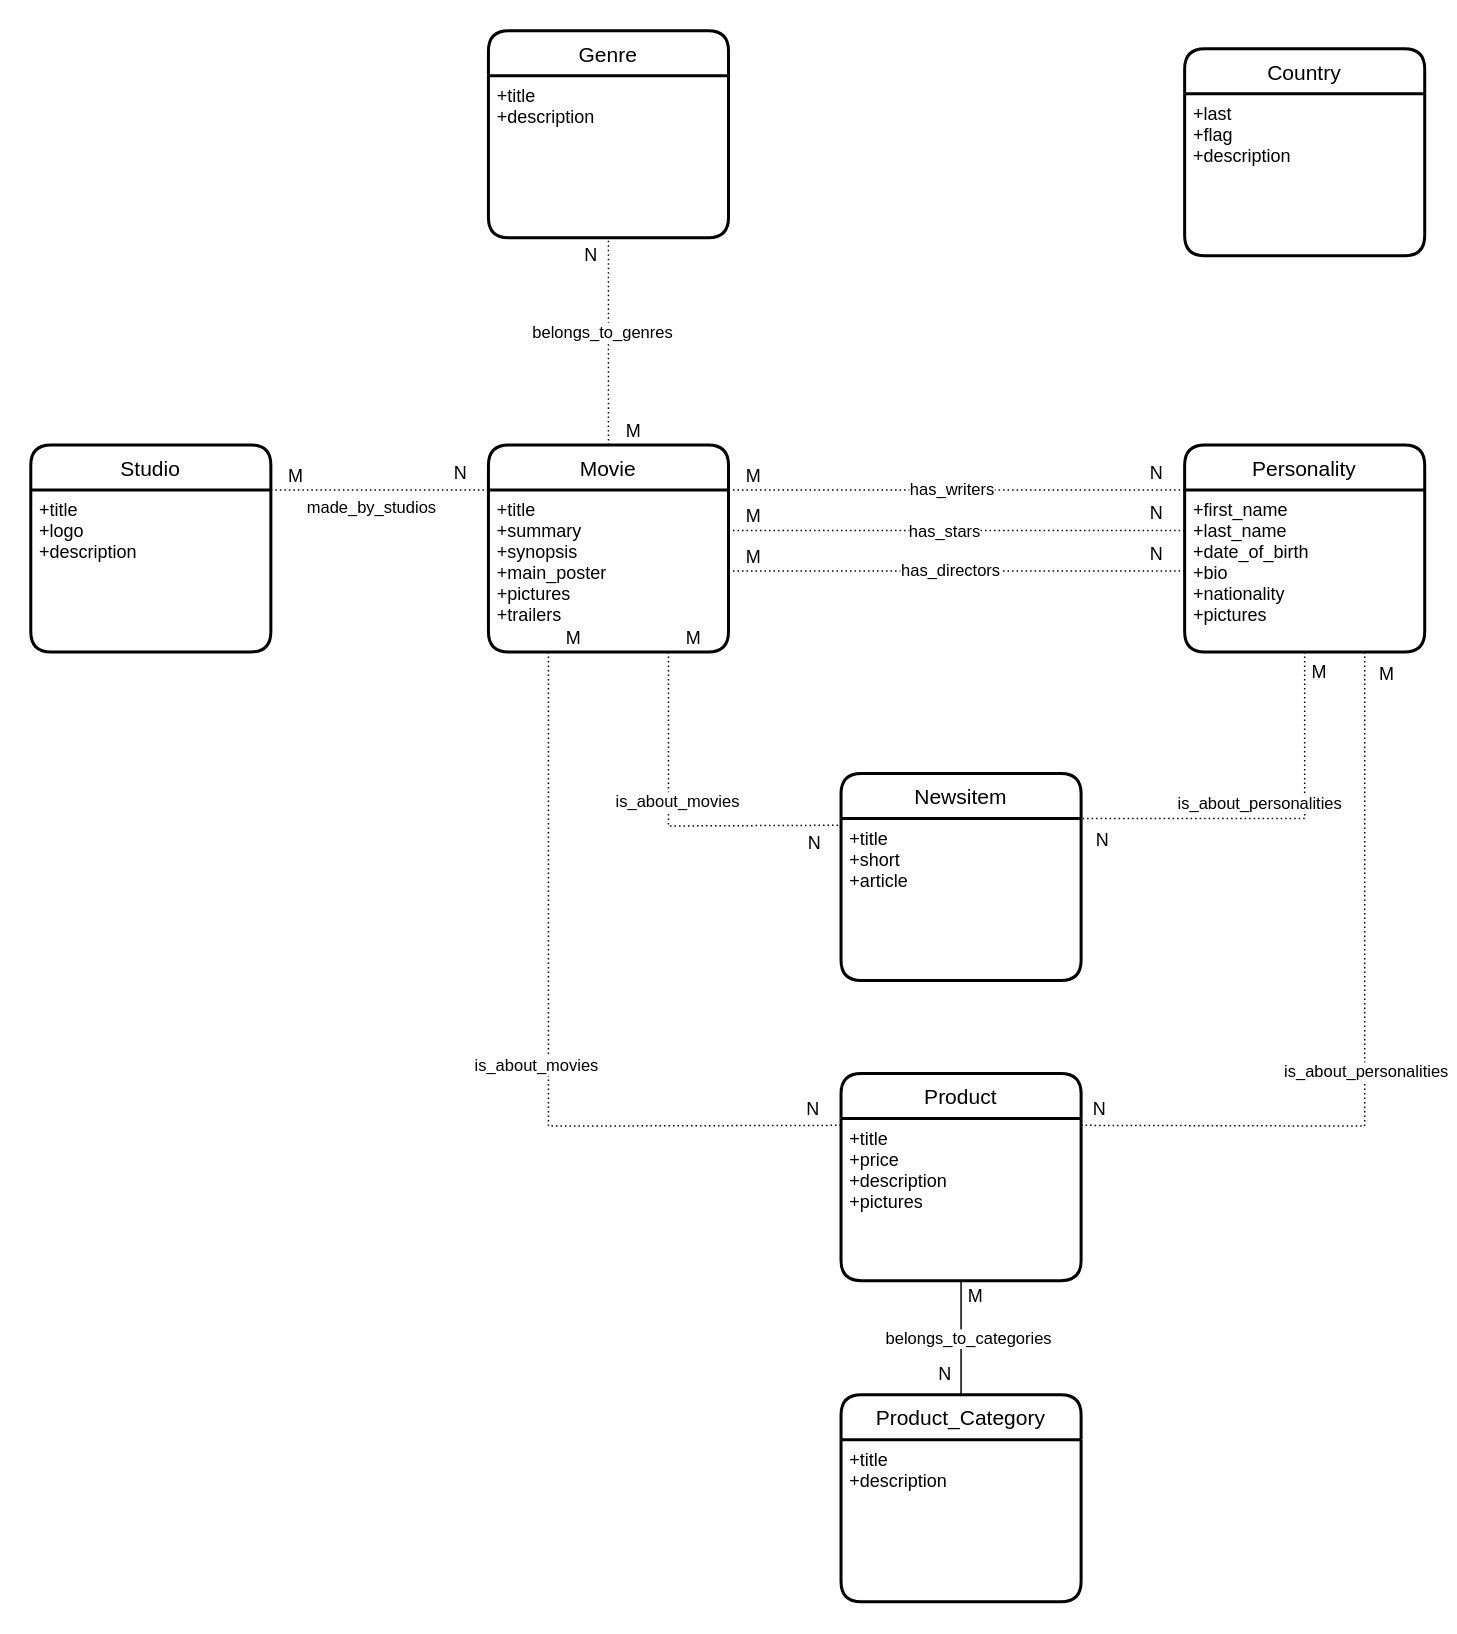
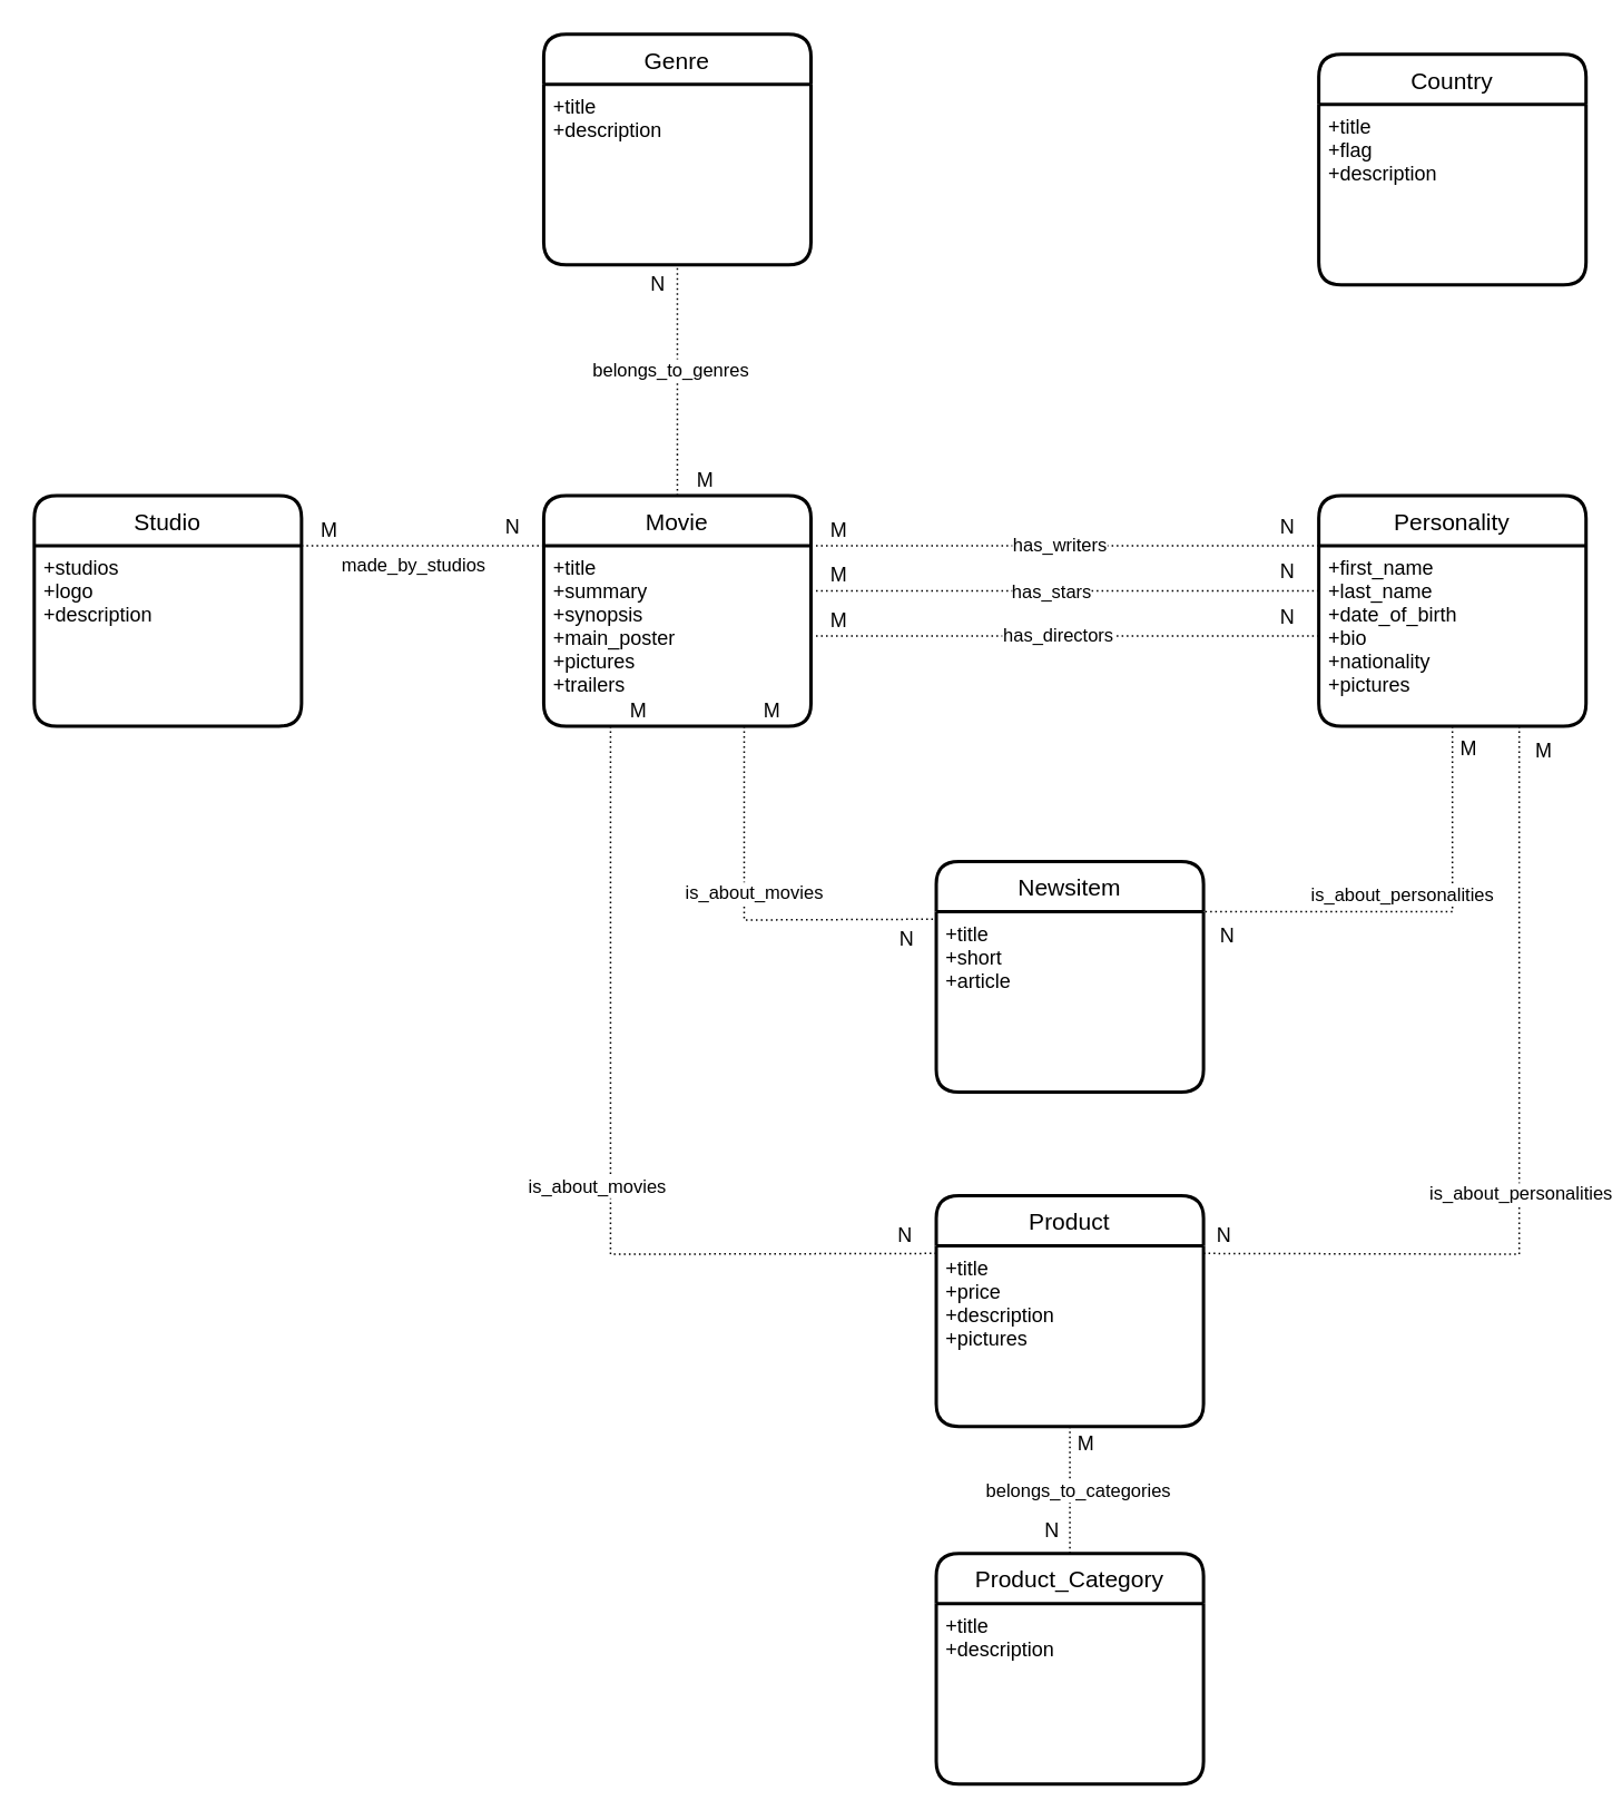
- <mxCell id="19" value="+last&#10;+flag&#10;+description" style="align=left;strokeColor=none;fillColor=none;spacingLeft=4;fontSize=12;verticalAlign=top;resizable=0;rotatable=0;part=1;" vertex="1" parent="18"><mxGeometry y="30" width="160" height="108" as="geometry" /></mxCell>
+ <mxCell id="19" value="+title&#10;+flag&#10;+description" style="align=left;strokeColor=none;fillColor=none;spacingLeft=4;fontSize=12;verticalAlign=top;resizable=0;rotatable=0;part=1;" vertex="1" parent="18"><mxGeometry y="30" width="160" height="108" as="geometry" /></mxCell>
- <mxCell id="53" value="+title&#10;+logo&#10;+description" style="align=left;strokeColor=none;fillColor=none;spacingLeft=4;fontSize=12;verticalAlign=top;resizable=0;rotatable=0;part=1;" vertex="1" parent="52"><mxGeometry y="30" width="160" height="108" as="geometry" /></mxCell>
+ <mxCell id="53" value="+studios&#10;+logo&#10;+description" style="align=left;strokeColor=none;fillColor=none;spacingLeft=4;fontSize=12;verticalAlign=top;resizable=0;rotatable=0;part=1;" vertex="1" parent="52"><mxGeometry y="30" width="160" height="108" as="geometry" /></mxCell>
- <mxCell id="40" value="" style="endArrow=none;html=1;rounded=0;dashed=0;dashPattern=1 2;exitX=0.5;exitY=1;exitDx=0;exitDy=0;entryX=0.5;entryY=0;entryDx=0;entryDy=0;" edge="1" parent="1" source="37" target="38"><mxGeometry relative="1" as="geometry"><mxPoint x="495" y="336" as="sourcePoint" /><mxPoint x="799" y="336" as="targetPoint" /></mxGeometry></mxCell>
+ <mxCell id="40" value="" style="endArrow=none;html=1;rounded=0;dashed=1;dashPattern=1 2;exitX=0.5;exitY=1;exitDx=0;exitDy=0;entryX=0.5;entryY=0;entryDx=0;entryDy=0;" edge="1" parent="1" source="37" target="38"><mxGeometry relative="1" as="geometry"><mxPoint x="495" y="336" as="sourcePoint" /><mxPoint x="799" y="336" as="targetPoint" /></mxGeometry></mxCell>
